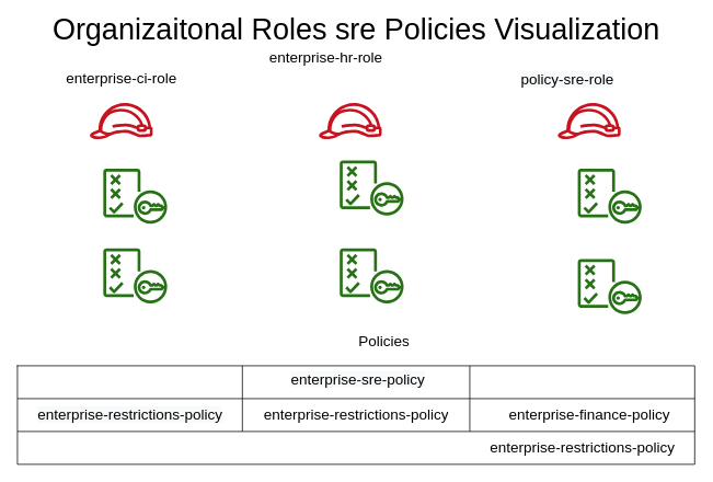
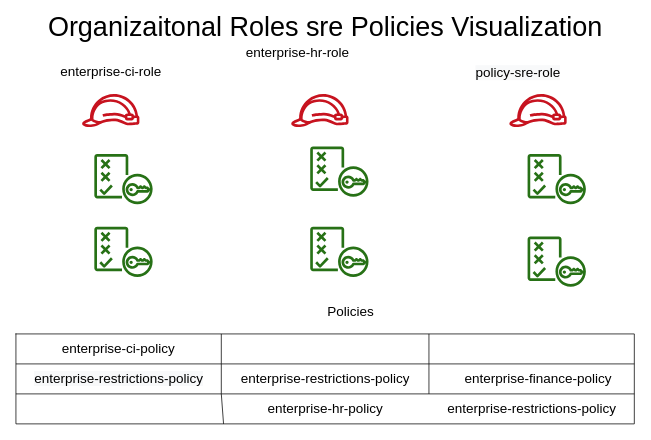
- <mxCell id="27" value="&lt;span style=&quot;color: rgb(0 , 0 , 0) ; font-family: &amp;#34;helvetica&amp;#34; ; font-size: 18px ; font-style: normal ; font-weight: 400 ; letter-spacing: normal ; text-align: center ; text-indent: 0px ; text-transform: none ; word-spacing: 0px ; background-color: rgb(248 , 249 , 250) ; display: inline ; float: none&quot;&gt;enterprise-sre-policy&lt;/span&gt;" style="text;whiteSpace=wrap;html=1;" parent="1" vertex="1"><mxGeometry x="352" y="445" width="170" height="30" as="geometry" /></mxCell>
+ <mxCell id="25" value="&lt;font style=&quot;font-size: 18px&quot;&gt;enterprise-ci-policy&lt;/font&gt;" style="text;html=1;align=center;verticalAlign=middle;resizable=0;points=[];autosize=1;" parent="1" vertex="1"><mxGeometry x="72" y="455" width="170" height="20" as="geometry" /></mxCell>
+ <mxCell id="15" value="&lt;span style=&quot;font-size: 18px&quot;&gt;enterprise-hr-policy&lt;/span&gt;" style="shape=partialRectangle;html=1;whiteSpace=wrap;connectable=0;overflow=hidden;fillColor=none;top=0;left=0;bottom=0;right=0;" parent="14" vertex="1"><mxGeometry x="274" width="277" height="40" as="geometry" /></mxCell>
